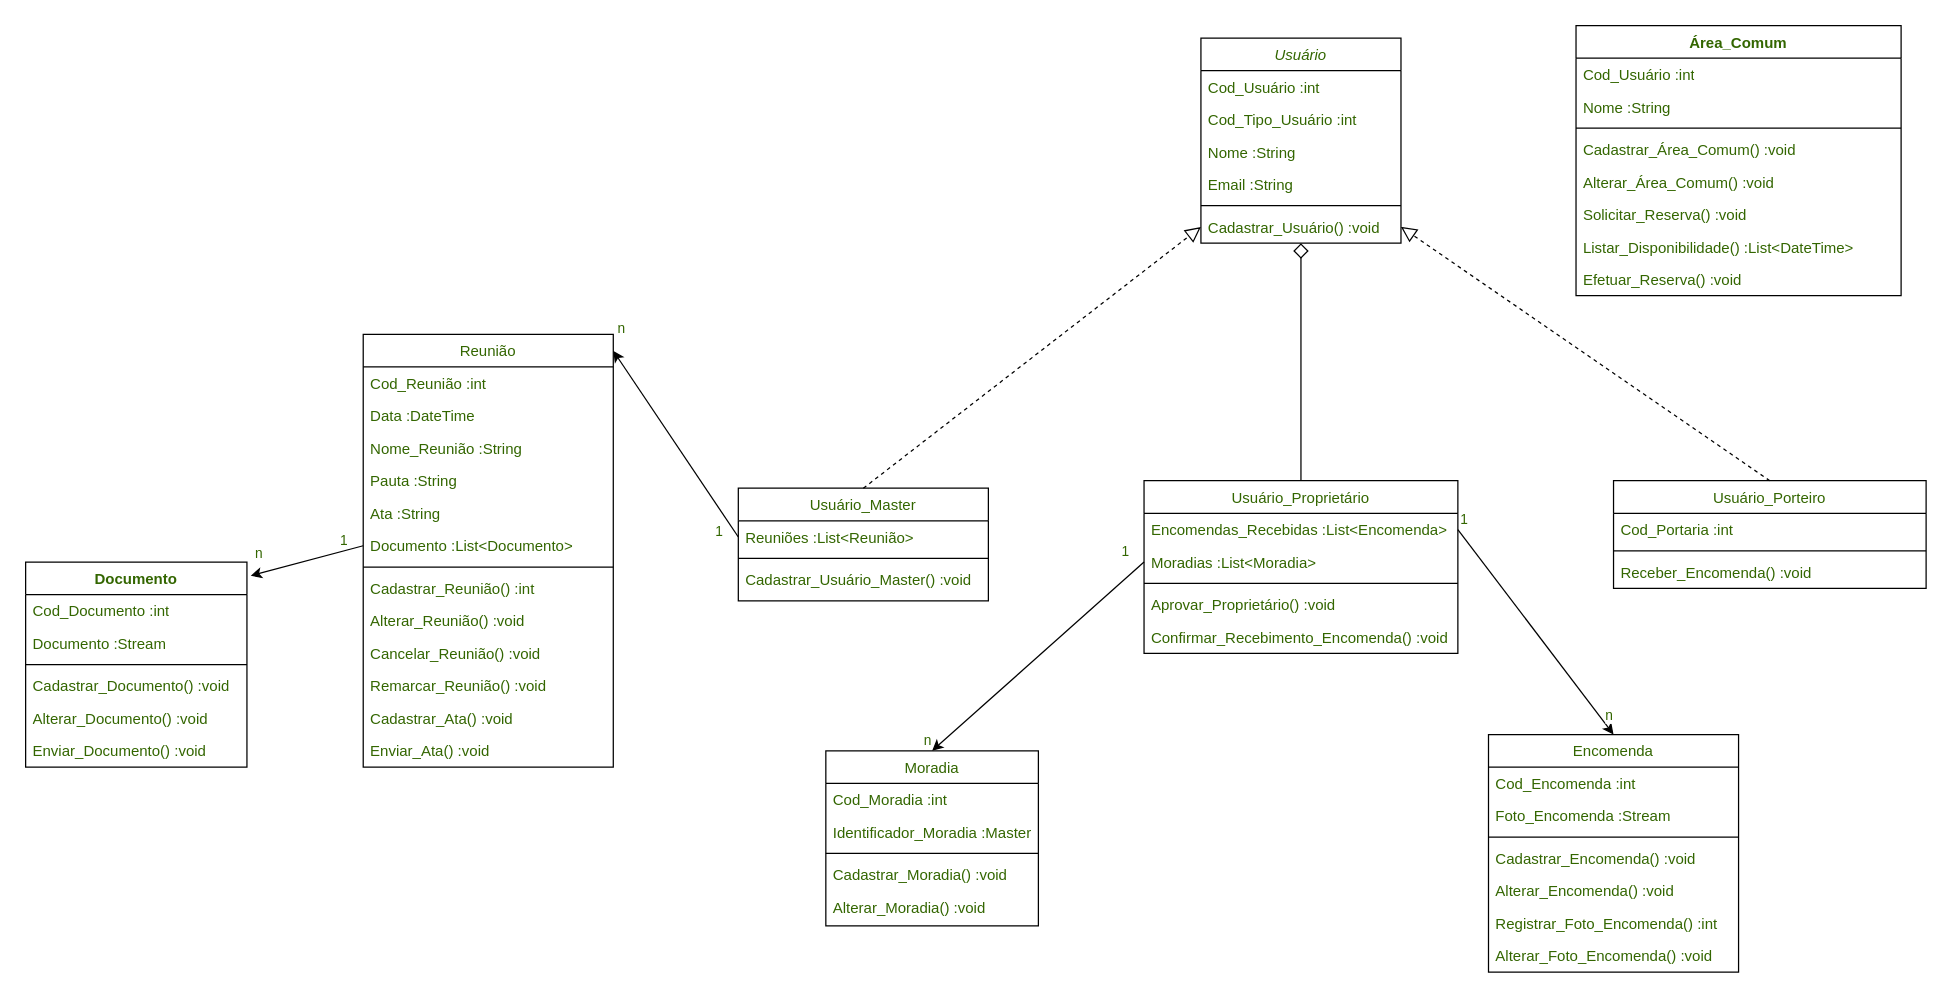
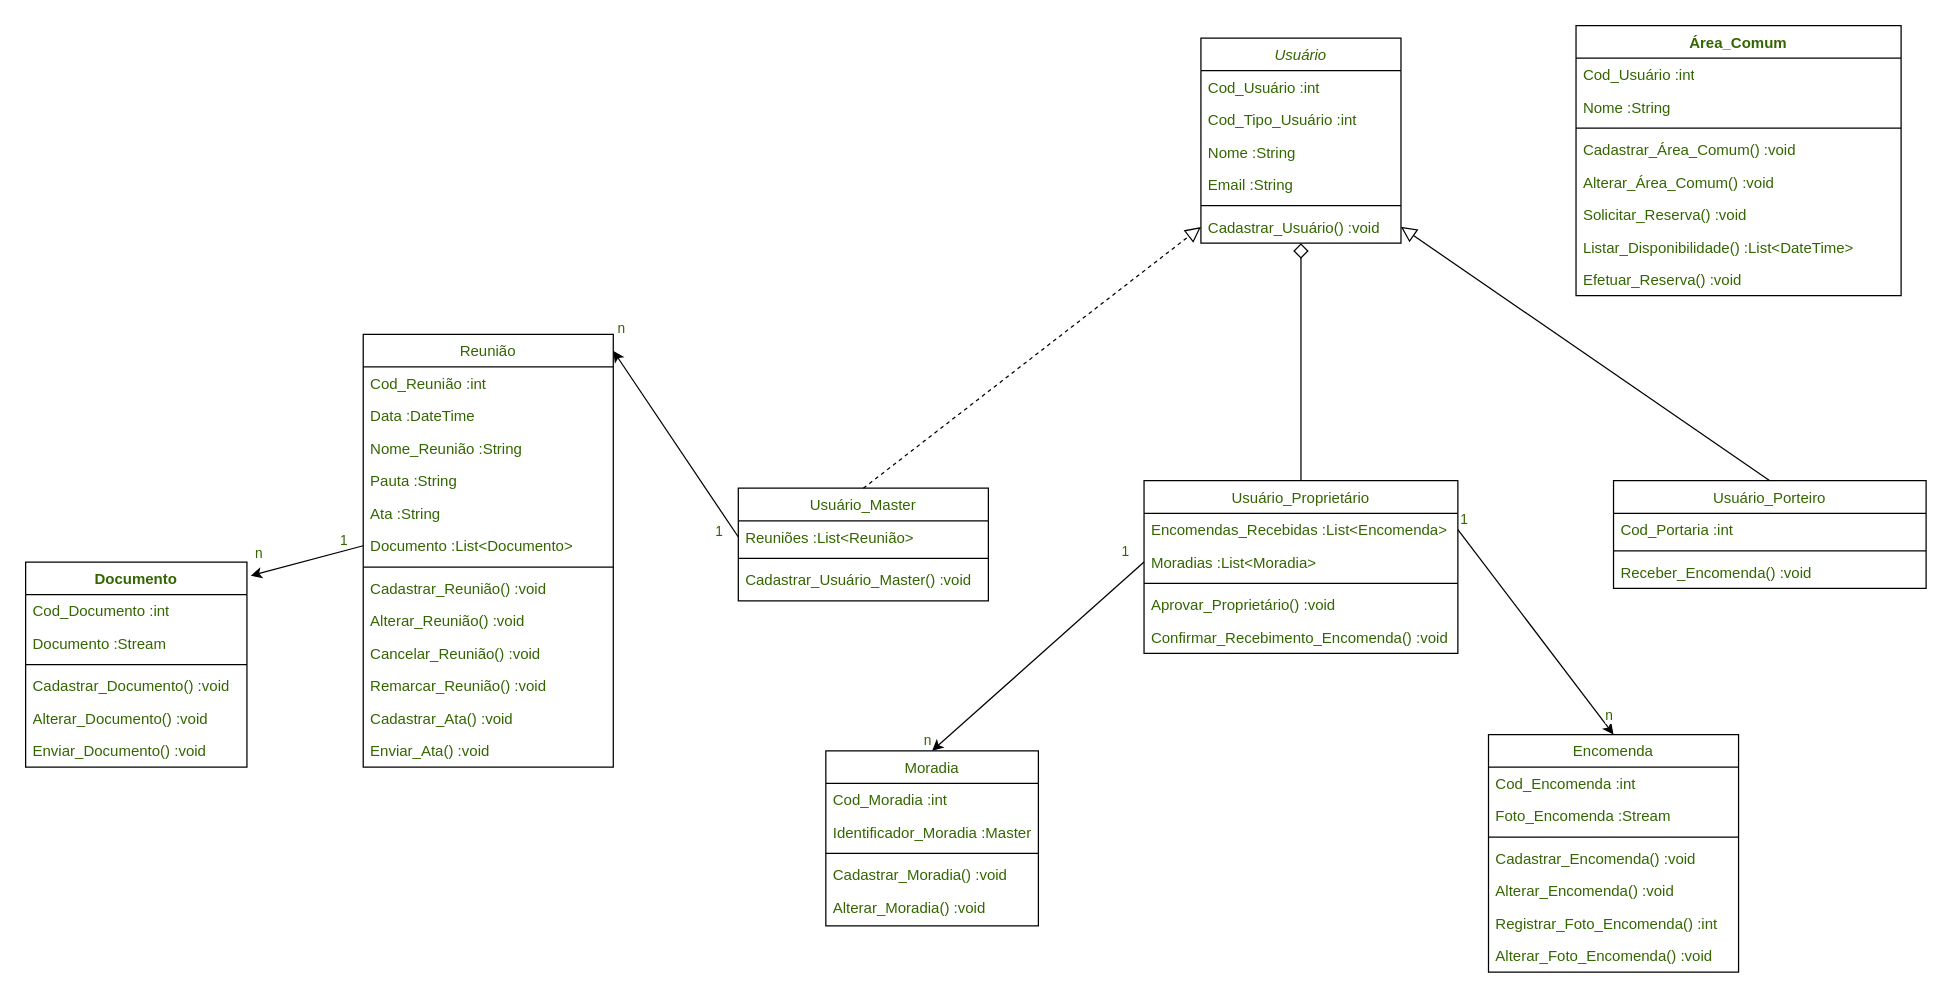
- <mxCell id="48" value="" style="endArrow=block;html=1;rounded=0;exitX=0.5;exitY=0;exitDx=0;exitDy=0;endSize=10;endFill=0;entryX=1;entryY=0.5;entryDx=0;entryDy=0;fontColor=#336600;dashed=1;" parent="1" source="42" target="8" edge="1"><mxGeometry width="50" height="50" relative="1" as="geometry"><mxPoint x="940" y="360" as="sourcePoint" /><mxPoint x="910" y="200" as="targetPoint" /></mxGeometry></mxCell>
+ <mxCell id="48" value="" style="endArrow=block;html=1;rounded=0;exitX=0.5;exitY=0;exitDx=0;exitDy=0;endSize=10;endFill=0;entryX=1;entryY=0.5;entryDx=0;entryDy=0;fontColor=#336600;" parent="1" source="42" target="8" edge="1"><mxGeometry width="50" height="50" relative="1" as="geometry"><mxPoint x="940" y="360" as="sourcePoint" /><mxPoint x="910" y="200" as="targetPoint" /></mxGeometry></mxCell>
- <mxCell id="36" value="Cadastrar_Reunião() :int" style="text;align=left;verticalAlign=top;spacingLeft=4;spacingRight=4;overflow=hidden;rotatable=0;points=[[0,0.5],[1,0.5]];portConstraint=eastwest;fontColor=#336600;" parent="28" vertex="1"><mxGeometry y="190" width="200" height="26" as="geometry" /></mxCell>
+ <mxCell id="36" value="Cadastrar_Reunião() :void" style="text;align=left;verticalAlign=top;spacingLeft=4;spacingRight=4;overflow=hidden;rotatable=0;points=[[0,0.5],[1,0.5]];portConstraint=eastwest;fontColor=#336600;" parent="28" vertex="1"><mxGeometry y="190" width="200" height="26" as="geometry" /></mxCell>
